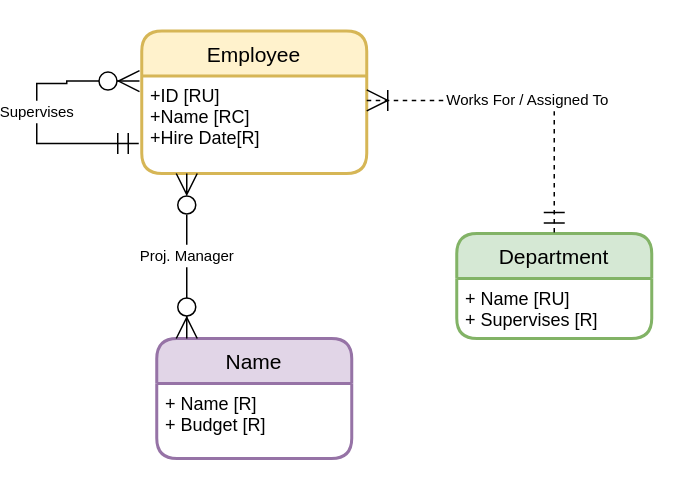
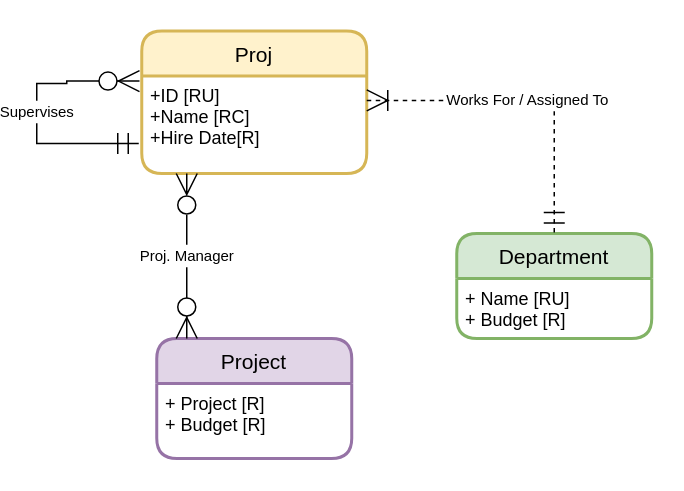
- <mxCell id="2" value="Employee" style="swimlane;childLayout=stackLayout;horizontal=1;startSize=30;horizontalStack=0;rounded=1;fontSize=14;fontStyle=0;strokeWidth=2;resizeParent=0;resizeLast=1;shadow=0;dashed=0;align=center;fillColor=#fff2cc;strokeColor=#d6b656;" vertex="1" parent="1"><mxGeometry x="20" y="20" width="150" height="95" as="geometry" /></mxCell>
+ <mxCell id="2" value="Proj" style="swimlane;childLayout=stackLayout;horizontal=1;startSize=30;horizontalStack=0;rounded=1;fontSize=14;fontStyle=0;strokeWidth=2;resizeParent=0;resizeLast=1;shadow=0;dashed=0;align=center;fillColor=#fff2cc;strokeColor=#d6b656;" vertex="1" parent="1"><mxGeometry x="20" y="20" width="150" height="95" as="geometry" /></mxCell>
- <mxCell id="6" value="+ Name [RU]&#10;+ Supervises [R]" style="align=left;strokeColor=none;fillColor=none;spacingLeft=4;fontSize=12;verticalAlign=top;resizable=0;rotatable=0;part=1;" vertex="1" parent="5"><mxGeometry y="30" width="130" height="40" as="geometry" /></mxCell>
+ <mxCell id="6" value="+ Name [RU]&#10;+ Budget [R]" style="align=left;strokeColor=none;fillColor=none;spacingLeft=4;fontSize=12;verticalAlign=top;resizable=0;rotatable=0;part=1;" vertex="1" parent="5"><mxGeometry y="30" width="130" height="40" as="geometry" /></mxCell>
- <mxCell id="7" value="Name" style="swimlane;childLayout=stackLayout;horizontal=1;startSize=30;horizontalStack=0;rounded=1;fontSize=14;fontStyle=0;strokeWidth=2;resizeParent=0;resizeLast=1;shadow=0;dashed=0;align=center;fillColor=#e1d5e7;strokeColor=#9673a6;" vertex="1" parent="1"><mxGeometry x="30" y="225" width="130" height="80" as="geometry" /></mxCell>
+ <mxCell id="7" value="Project" style="swimlane;childLayout=stackLayout;horizontal=1;startSize=30;horizontalStack=0;rounded=1;fontSize=14;fontStyle=0;strokeWidth=2;resizeParent=0;resizeLast=1;shadow=0;dashed=0;align=center;fillColor=#e1d5e7;strokeColor=#9673a6;" vertex="1" parent="1"><mxGeometry x="30" y="225" width="130" height="80" as="geometry" /></mxCell>
- <mxCell id="8" value="+ Name [R]&#10;+ Budget [R]" style="align=left;strokeColor=none;fillColor=none;spacingLeft=4;fontSize=12;verticalAlign=top;resizable=0;rotatable=0;part=1;" vertex="1" parent="7"><mxGeometry y="30" width="130" height="50" as="geometry" /></mxCell>
+ <mxCell id="8" value="+ Project [R]&#10;+ Budget [R]" style="align=left;strokeColor=none;fillColor=none;spacingLeft=4;fontSize=12;verticalAlign=top;resizable=0;rotatable=0;part=1;" vertex="1" parent="7"><mxGeometry y="30" width="130" height="50" as="geometry" /></mxCell>
